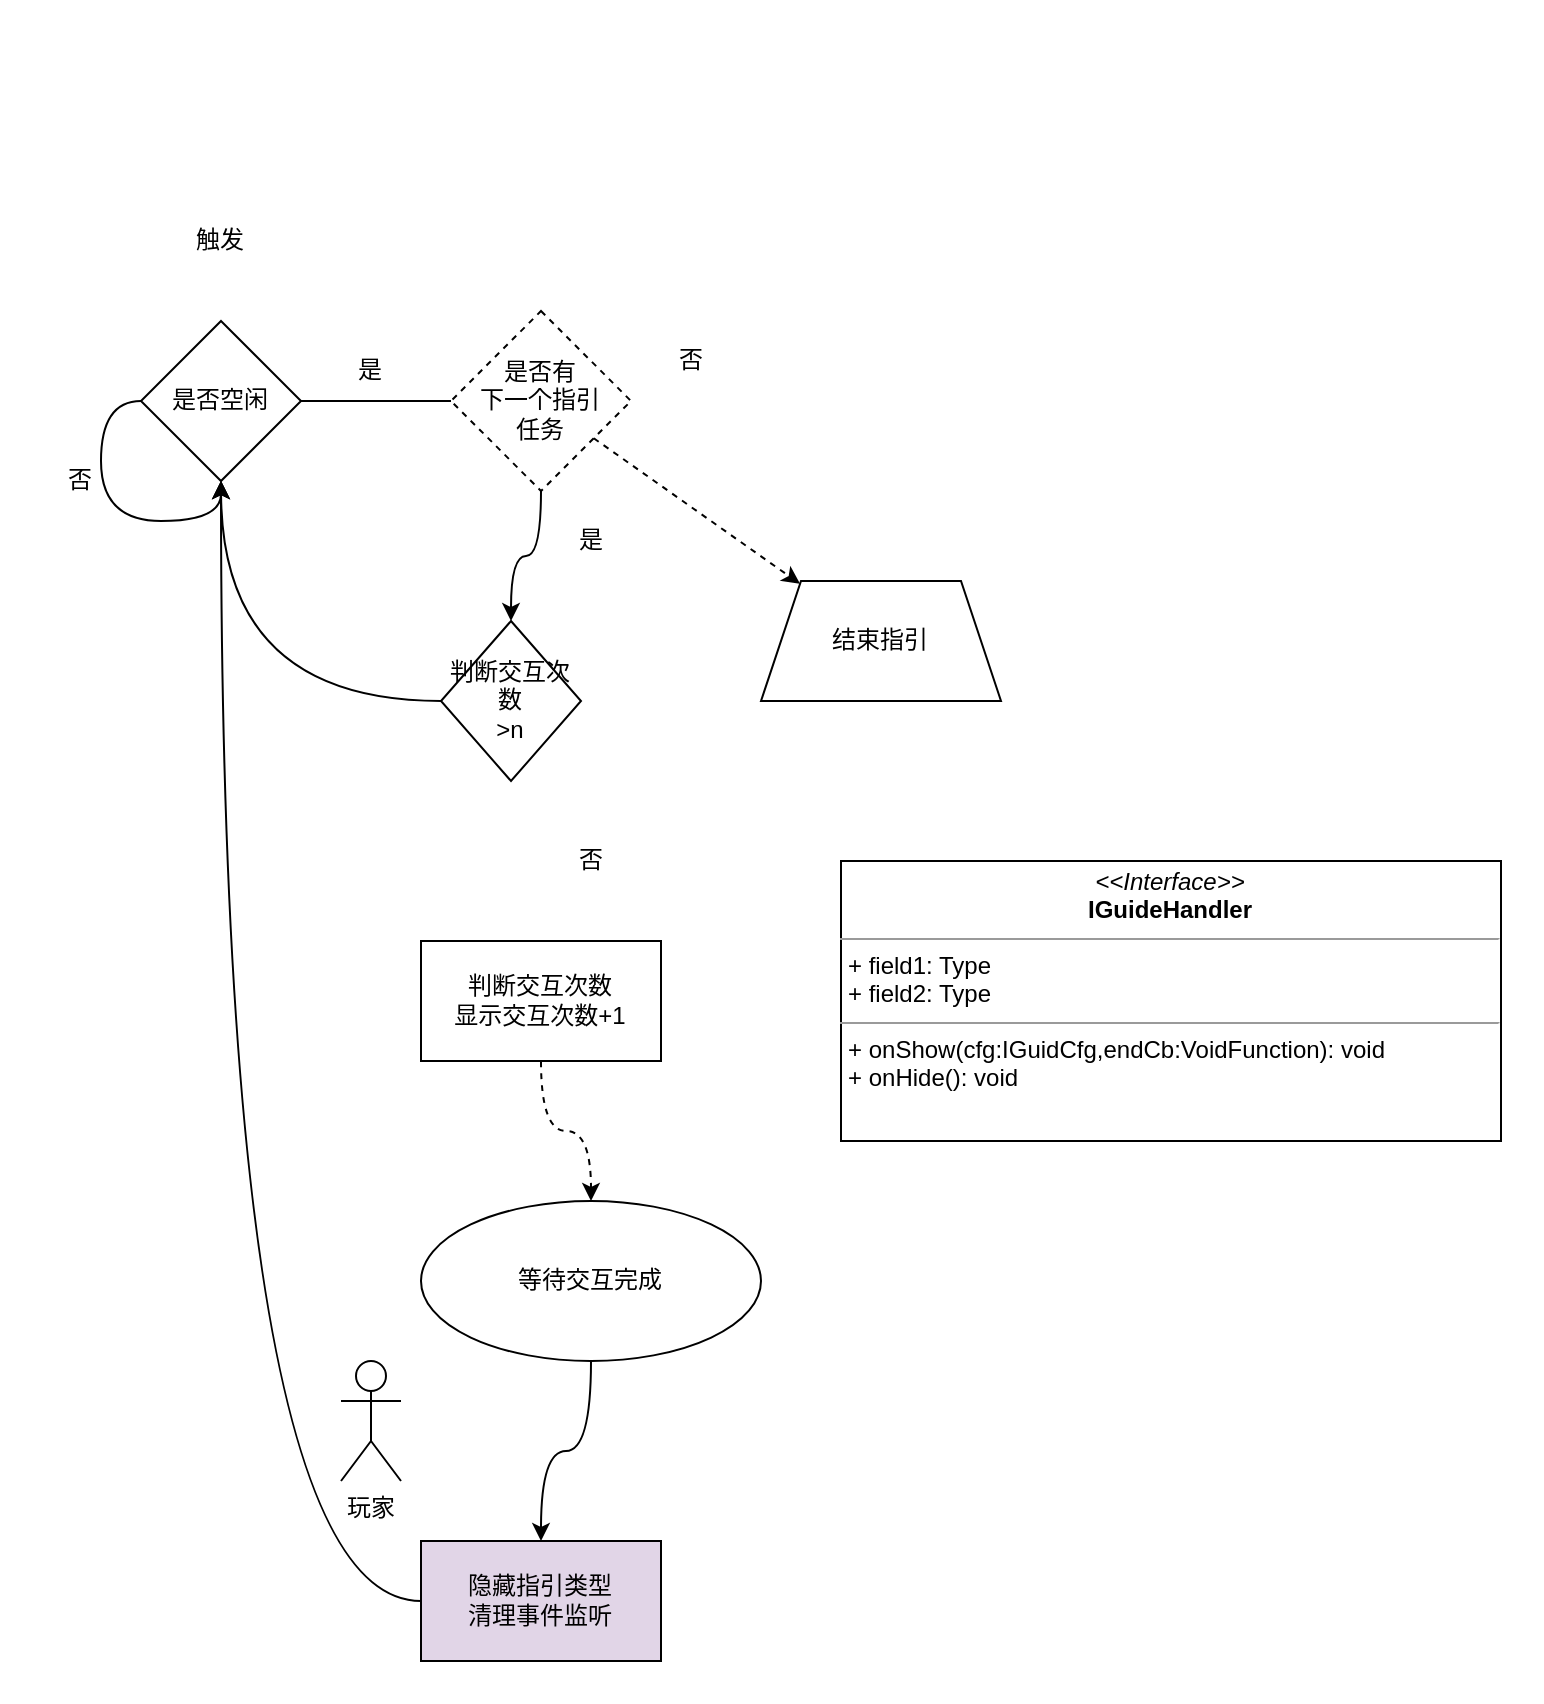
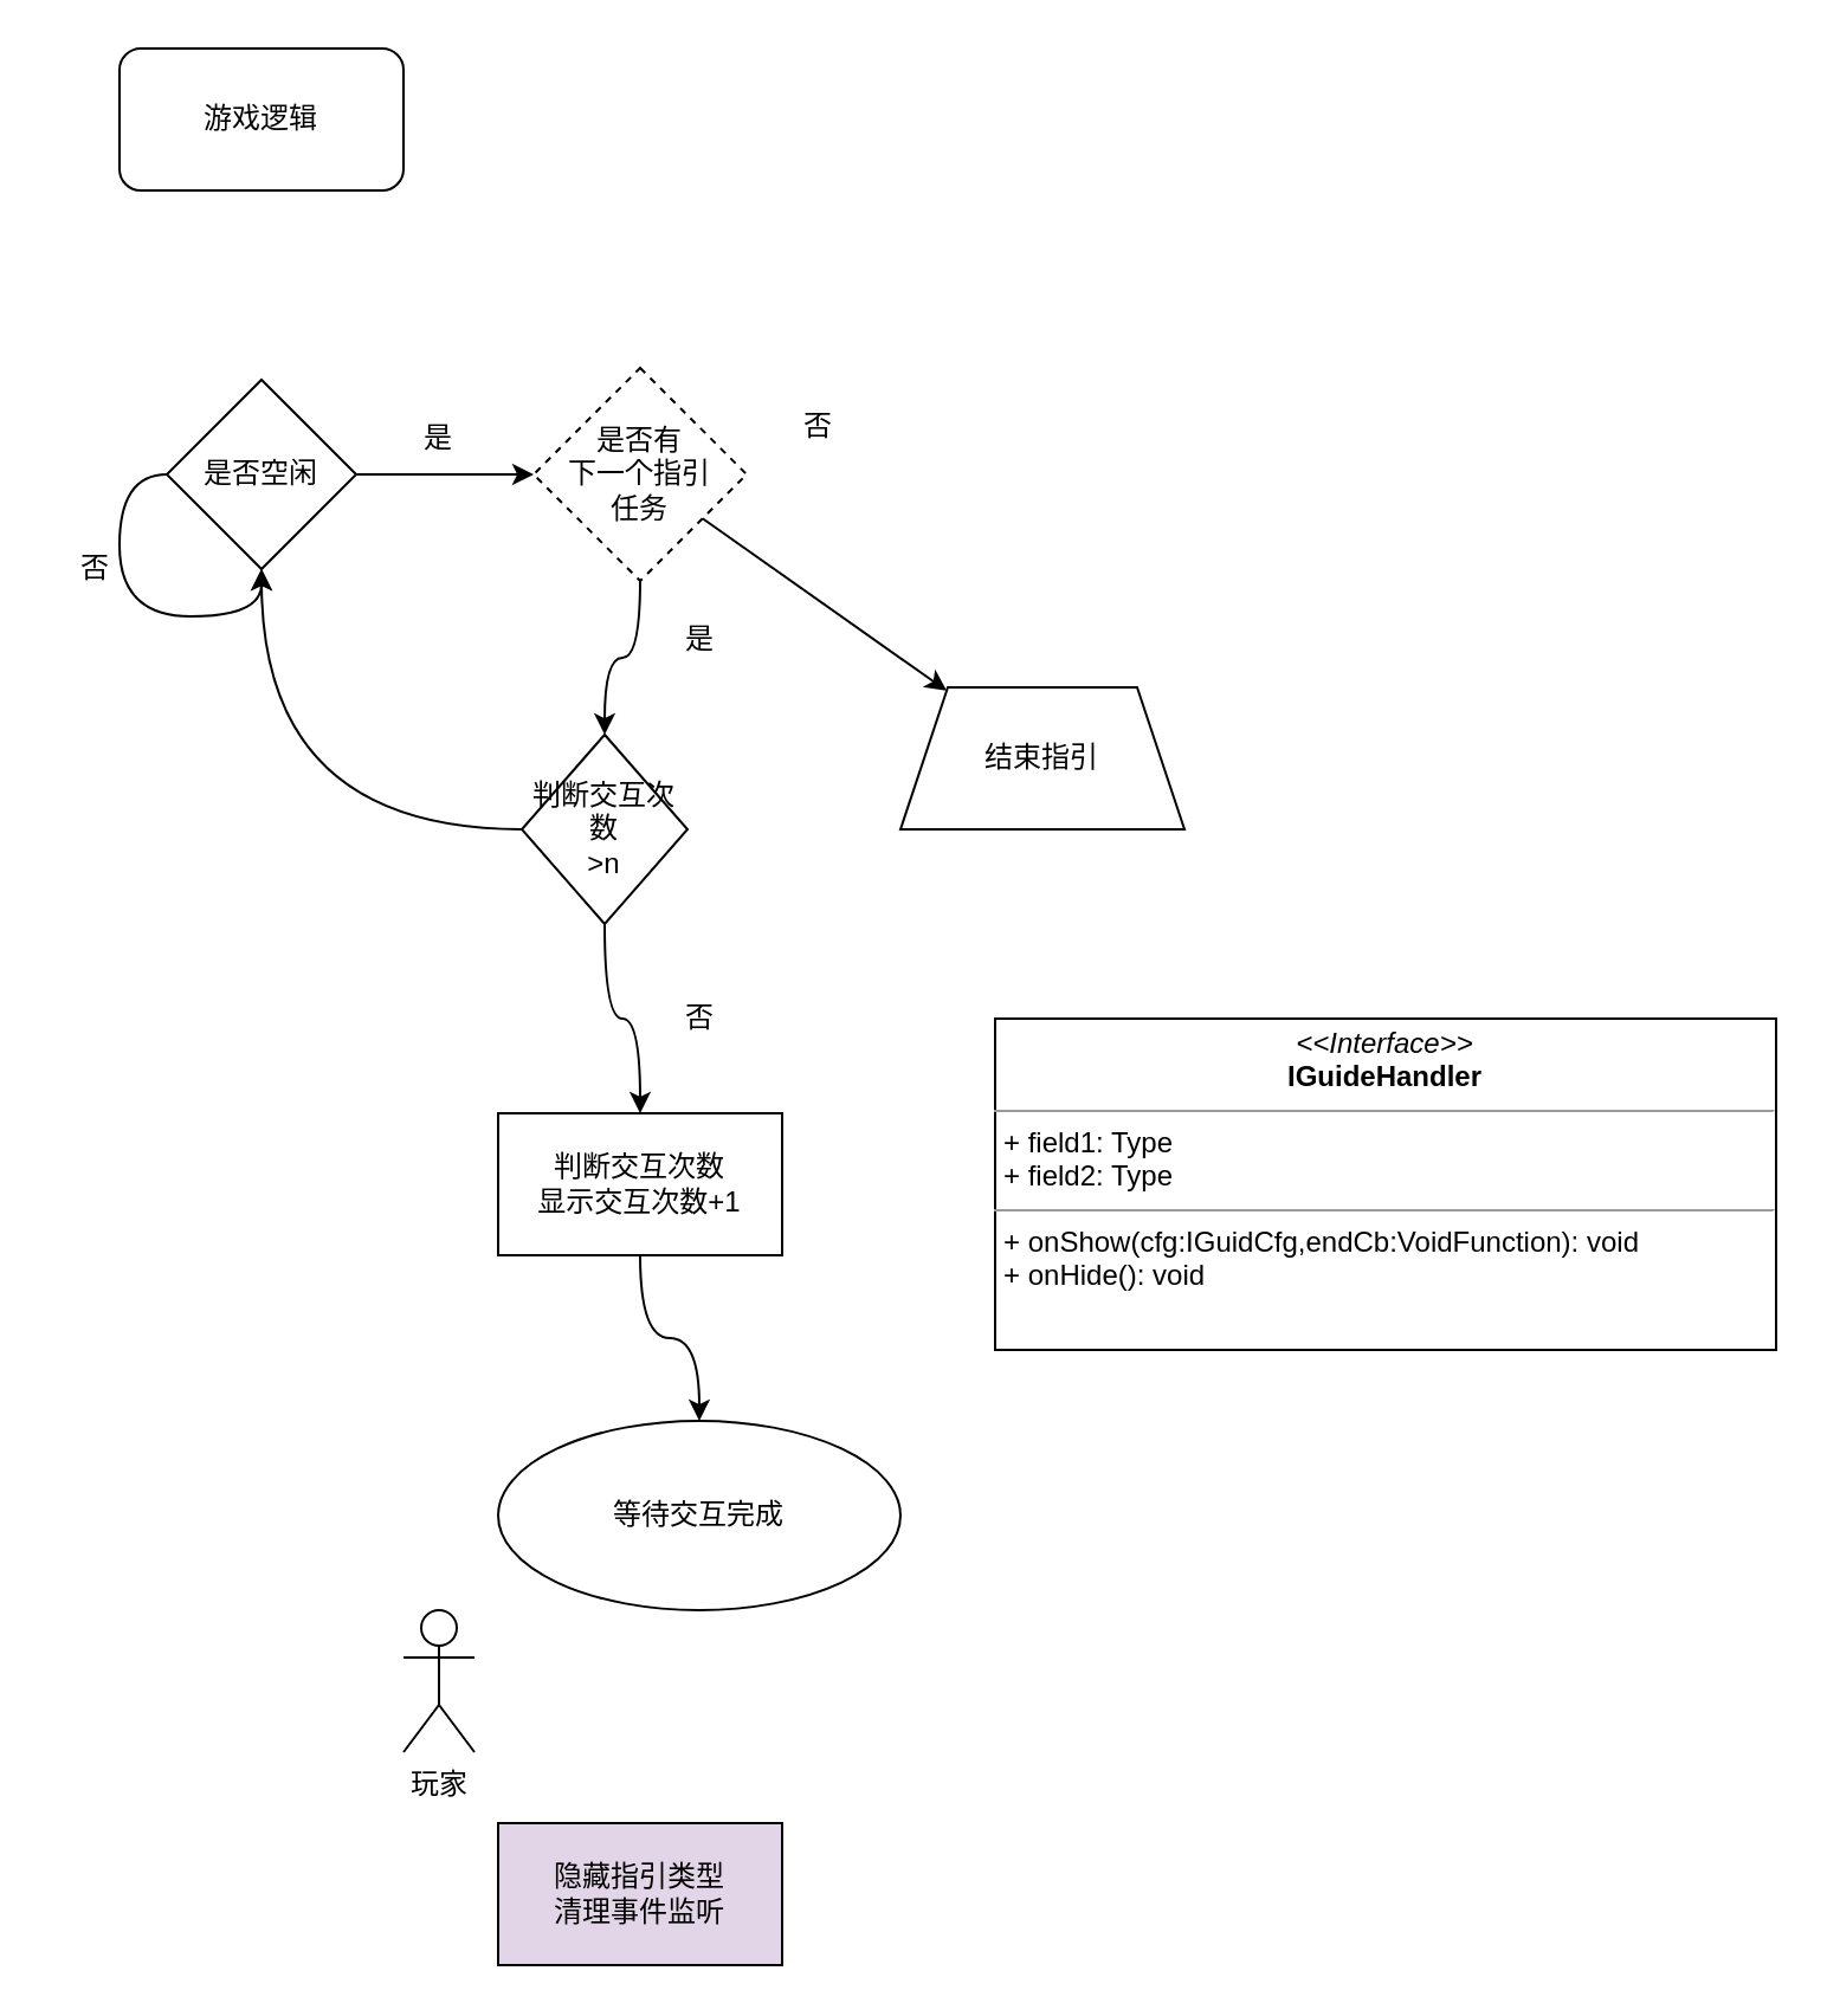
+ <mxCell id="2" value="游戏逻辑" style="rounded=1;whiteSpace=wrap;html=1;" parent="1" vertex="1"><mxGeometry x="50" y="20" width="120" height="60" as="geometry" /></mxCell>
- <mxCell id="4" value="触发" style="text;html=1;strokeColor=none;fillColor=none;align=center;verticalAlign=middle;whiteSpace=wrap;rounded=0;" parent="1" vertex="1"><mxGeometry x="90" y="110" width="40" height="20" as="geometry" /></mxCell>
- <mxCell id="22" value="" style="edgeStyle=orthogonalEdgeStyle;curved=1;rounded=0;orthogonalLoop=1;jettySize=auto;html=1;entryX=0;entryY=0.5;entryDx=0;entryDy=0;endArrow=none;" parent="1" source="3" target="21" edge="1"><mxGeometry relative="1" as="geometry"><mxPoint x="247.5" y="204" as="targetPoint" /></mxGeometry></mxCell>
+ <mxCell id="22" value="" style="edgeStyle=orthogonalEdgeStyle;curved=1;rounded=0;orthogonalLoop=1;jettySize=auto;html=1;entryX=0;entryY=0.5;entryDx=0;entryDy=0;" parent="1" source="3" target="21" edge="1"><mxGeometry relative="1" as="geometry"><mxPoint x="247.5" y="204" as="targetPoint" /></mxGeometry></mxCell>
- <mxCell id="33" value="" style="edgeStyle=none;rounded=0;orthogonalLoop=1;jettySize=auto;html=1;dashed=1;" parent="32" source="21" target="31" edge="1"><mxGeometry relative="1" as="geometry" /></mxCell>
+ <mxCell id="33" value="" style="edgeStyle=none;rounded=0;orthogonalLoop=1;jettySize=auto;html=1;" parent="32" source="21" target="31" edge="1"><mxGeometry relative="1" as="geometry" /></mxCell>
+ <mxCell id="24" value="" style="edgeStyle=orthogonalEdgeStyle;curved=1;rounded=0;orthogonalLoop=1;jettySize=auto;html=1;" parent="23" source="13" target="15" edge="1"><mxGeometry relative="1" as="geometry" /></mxCell>
- <mxCell id="18" style="edgeStyle=orthogonalEdgeStyle;curved=1;rounded=0;orthogonalLoop=1;jettySize=auto;html=1;entryX=0.5;entryY=1;entryDx=0;entryDy=0;" parent="1" source="19" target="3" edge="1"><mxGeometry relative="1" as="geometry" /></mxCell>
- <mxCell id="14" value="" style="edgeStyle=orthogonalEdgeStyle;curved=1;rounded=0;orthogonalLoop=1;jettySize=auto;html=1;dashed=1;" parent="1" source="15" target="17" edge="1"><mxGeometry relative="1" as="geometry" /></mxCell>
+ <mxCell id="14" value="" style="edgeStyle=orthogonalEdgeStyle;curved=1;rounded=0;orthogonalLoop=1;jettySize=auto;html=1;" parent="1" source="15" target="17" edge="1"><mxGeometry relative="1" as="geometry" /></mxCell>
- <mxCell id="16" value="" style="edgeStyle=orthogonalEdgeStyle;curved=1;rounded=0;orthogonalLoop=1;jettySize=auto;html=1;" parent="1" source="17" target="19" edge="1"><mxGeometry relative="1" as="geometry" /></mxCell>
